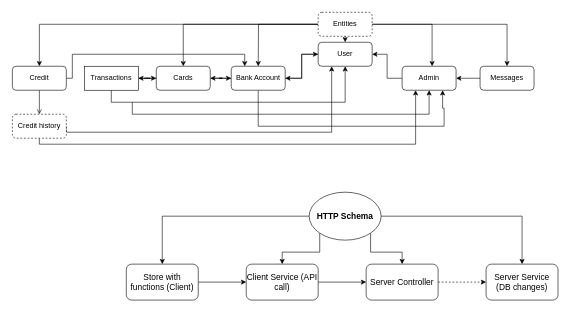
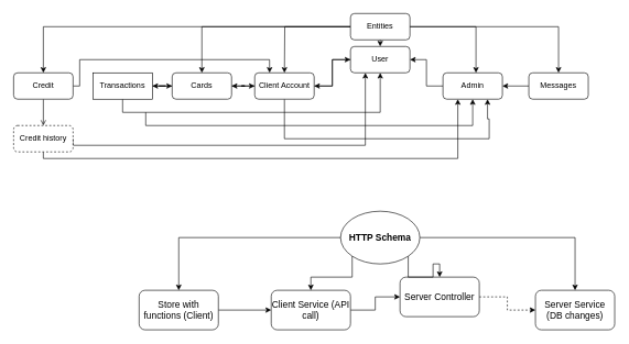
- <mxCell id="6" value="Entities" style="rounded=1;whiteSpace=wrap;html=1;dashed=1;" vertex="1" parent="1"><mxGeometry x="530" y="20" width="90" height="40" as="geometry" /></mxCell>
+ <mxCell id="6" value="Entities" style="rounded=1;whiteSpace=wrap;html=1;" vertex="1" parent="1"><mxGeometry x="530" y="20" width="90" height="40" as="geometry" /></mxCell>
- <mxCell id="16" value="Bank Account" style="rounded=1;whiteSpace=wrap;html=1;" vertex="1" parent="1"><mxGeometry x="385" y="110" width="90" height="40" as="geometry" /></mxCell>
+ <mxCell id="16" value="Client Account" style="rounded=1;whiteSpace=wrap;html=1;" vertex="1" parent="1"><mxGeometry x="385" y="110" width="90" height="40" as="geometry" /></mxCell>
- <mxCell id="37" value="&lt;font style=&quot;font-size: 14px;&quot;&gt;Server Controller&lt;/font&gt;" style="rounded=1;whiteSpace=wrap;html=1;" vertex="1" parent="1"><mxGeometry x="610" y="440" width="120" height="60" as="geometry" /></mxCell>
+ <mxCell id="37" value="&lt;font style=&quot;font-size: 14px;&quot;&gt;Server Controller&lt;/font&gt;" style="rounded=1;whiteSpace=wrap;html=1;" vertex="1" parent="1"><mxGeometry x="605" y="420" width="120" height="60" as="geometry" /></mxCell>
